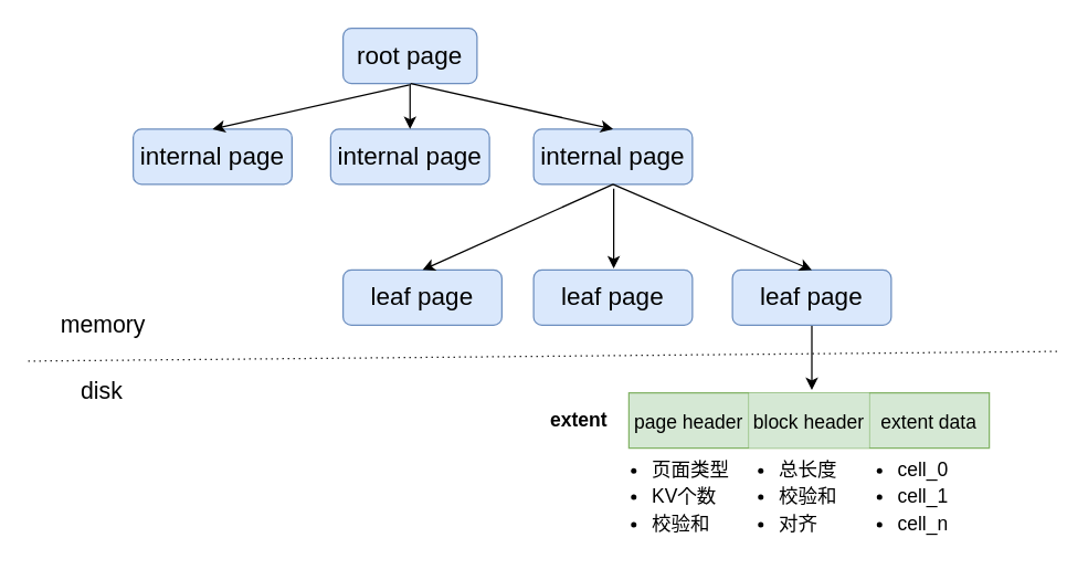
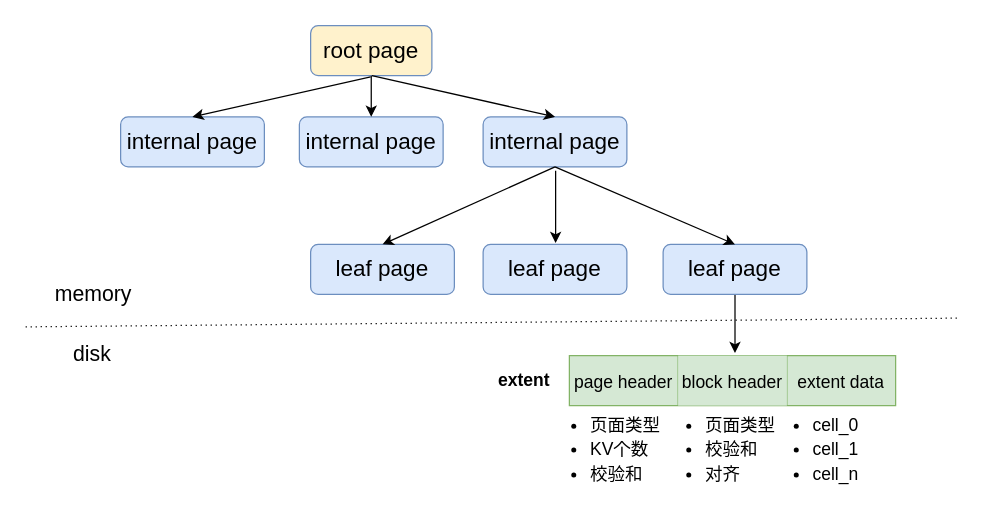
- <mxCell id="2" value="root page" style="rounded=1;whiteSpace=wrap;html=1;fontSize=18;fillColor=#dae8fc;strokeColor=#6c8ebf;" vertex="1" parent="1"><mxGeometry x="248" y="20" width="97" height="40" as="geometry" /></mxCell>
+ <mxCell id="2" value="root page" style="rounded=1;whiteSpace=wrap;html=1;fontSize=18;fillColor=#fff2cc;strokeColor=#6c8ebf;" vertex="1" parent="1"><mxGeometry x="248" y="20" width="97" height="40" as="geometry" /></mxCell>
- <mxCell id="24" value="&lt;ul style=&quot;line-height: 1.4;&quot;&gt;&lt;li&gt;总长度&lt;/li&gt;&lt;li&gt;校验和&lt;/li&gt;&lt;li&gt;对齐&lt;/li&gt;&lt;/ul&gt;" style="text;strokeColor=none;fillColor=none;html=1;whiteSpace=wrap;verticalAlign=middle;overflow=hidden;fontSize=14;" vertex="1" parent="1"><mxGeometry x="522" y="314" width="118" height="84" as="geometry" /></mxCell>
+ <mxCell id="24" value="&lt;ul style=&quot;line-height: 1.4;&quot;&gt;&lt;li&gt;页面类型&lt;/li&gt;&lt;li&gt;校验和&lt;/li&gt;&lt;li&gt;对齐&lt;/li&gt;&lt;/ul&gt;" style="text;strokeColor=none;fillColor=none;html=1;whiteSpace=wrap;verticalAlign=middle;overflow=hidden;fontSize=14;" vertex="1" parent="1"><mxGeometry x="522" y="314" width="118" height="84" as="geometry" /></mxCell>
